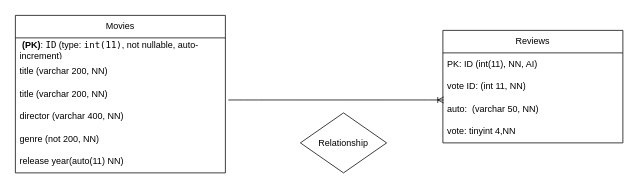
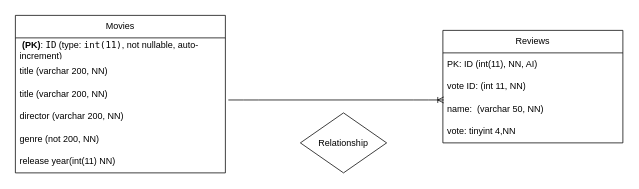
- <mxCell id="12" value="auto:&amp;nbsp; (varchar 50, NN)" style="text;strokeColor=none;fillColor=none;align=left;verticalAlign=middle;spacingLeft=4;spacingRight=4;overflow=hidden;points=[[0,0.5],[1,0.5]];portConstraint=eastwest;rotatable=0;whiteSpace=wrap;html=1;" vertex="1" parent="9"><mxGeometry y="90" width="240" height="30" as="geometry" /></mxCell>
+ <mxCell id="12" value="name:&amp;nbsp; (varchar 50, NN)" style="text;strokeColor=none;fillColor=none;align=left;verticalAlign=middle;spacingLeft=4;spacingRight=4;overflow=hidden;points=[[0,0.5],[1,0.5]];portConstraint=eastwest;rotatable=0;whiteSpace=wrap;html=1;" vertex="1" parent="9"><mxGeometry y="90" width="240" height="30" as="geometry" /></mxCell>
- <mxCell id="6" value="director (varchar 400, NN)&amp;nbsp;" style="text;strokeColor=none;fillColor=none;align=left;verticalAlign=middle;spacingLeft=4;spacingRight=4;overflow=hidden;points=[[0,0.5],[1,0.5]];portConstraint=eastwest;rotatable=0;whiteSpace=wrap;html=1;" vertex="1" parent="2"><mxGeometry y="120" width="280" height="30" as="geometry" /></mxCell>
+ <mxCell id="6" value="director (varchar 200, NN)&amp;nbsp;" style="text;strokeColor=none;fillColor=none;align=left;verticalAlign=middle;spacingLeft=4;spacingRight=4;overflow=hidden;points=[[0,0.5],[1,0.5]];portConstraint=eastwest;rotatable=0;whiteSpace=wrap;html=1;" vertex="1" parent="2"><mxGeometry y="120" width="280" height="30" as="geometry" /></mxCell>
- <mxCell id="8" value="release year(auto(11) NN)" style="text;strokeColor=none;fillColor=none;align=left;verticalAlign=middle;spacingLeft=4;spacingRight=4;overflow=hidden;points=[[0,0.5],[1,0.5]];portConstraint=eastwest;rotatable=0;whiteSpace=wrap;html=1;" vertex="1" parent="2"><mxGeometry y="180" width="280" height="30" as="geometry" /></mxCell>
+ <mxCell id="8" value="release year(int(11) NN)" style="text;strokeColor=none;fillColor=none;align=left;verticalAlign=middle;spacingLeft=4;spacingRight=4;overflow=hidden;points=[[0,0.5],[1,0.5]];portConstraint=eastwest;rotatable=0;whiteSpace=wrap;html=1;" vertex="1" parent="2"><mxGeometry y="180" width="280" height="30" as="geometry" /></mxCell>
